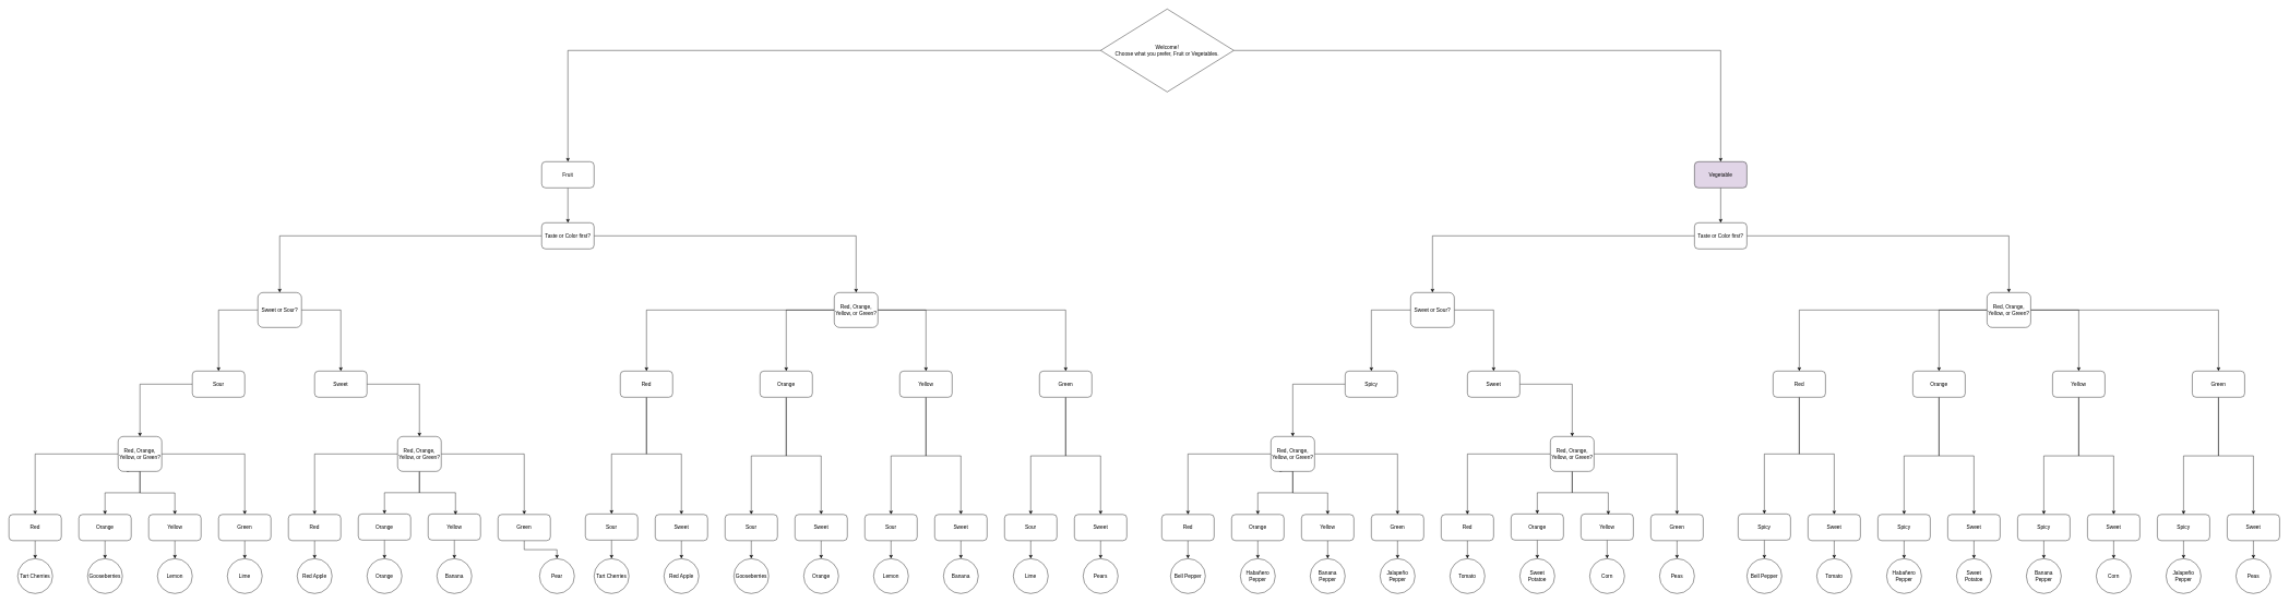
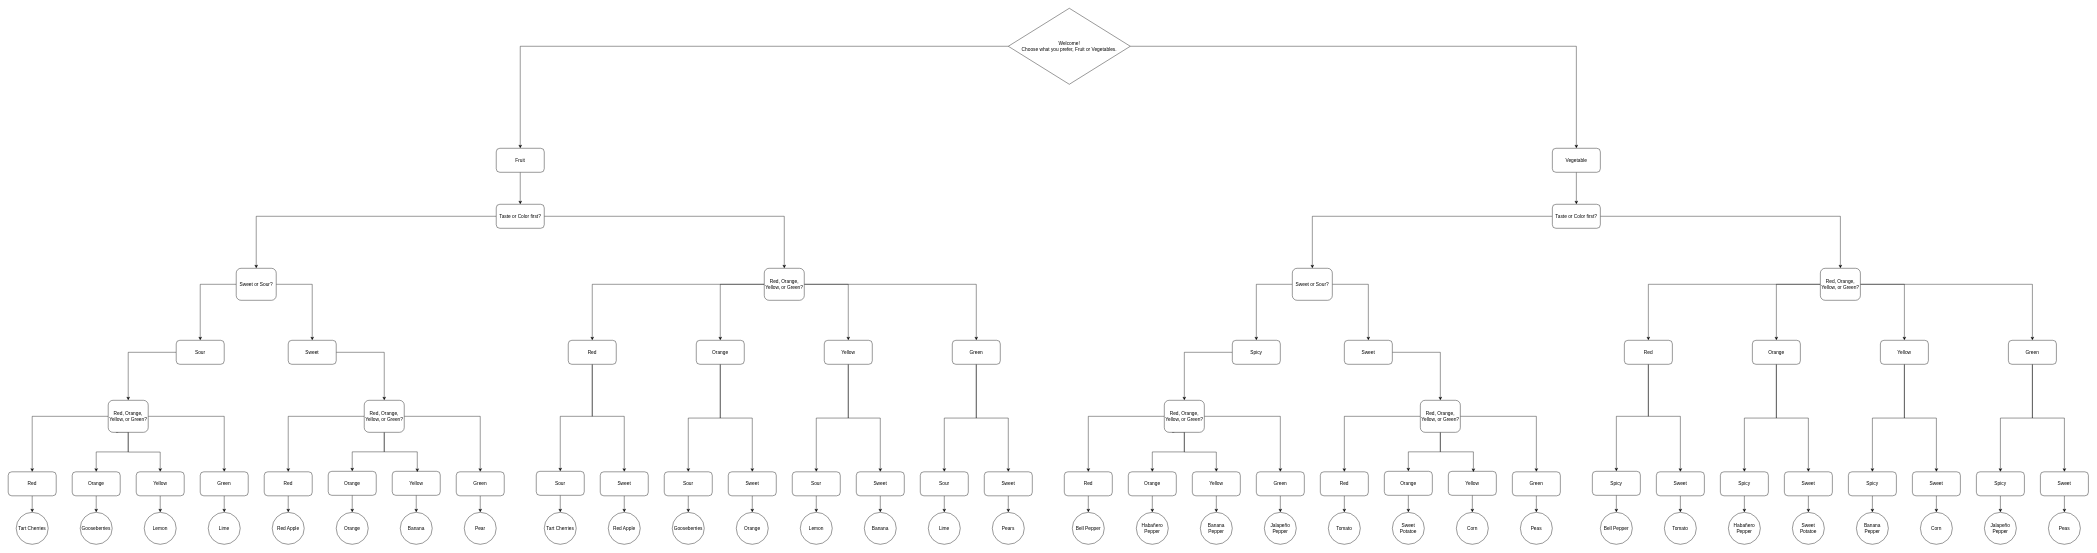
- <mxCell id="98" value="Vegetable" style="rounded=1;whiteSpace=wrap;html=1;fillColor=#e1d5e7;" vertex="1" parent="1"><mxGeometry x="3880" y="370" width="120" height="60" as="geometry" /></mxCell>
+ <mxCell id="98" value="Vegetable" style="rounded=1;whiteSpace=wrap;html=1;" vertex="1" parent="1"><mxGeometry x="3880" y="370" width="120" height="60" as="geometry" /></mxCell>
- <mxCell id="95" value="Pear" style="ellipse;whiteSpace=wrap;html=1;aspect=fixed;" vertex="1" parent="1"><mxGeometry x="1235" y="1280" width="80" height="80" as="geometry" /></mxCell>
+ <mxCell id="95" value="Pear" style="ellipse;whiteSpace=wrap;html=1;aspect=fixed;" vertex="1" parent="1"><mxGeometry x="1160" y="1280" width="80" height="80" as="geometry" /></mxCell>
